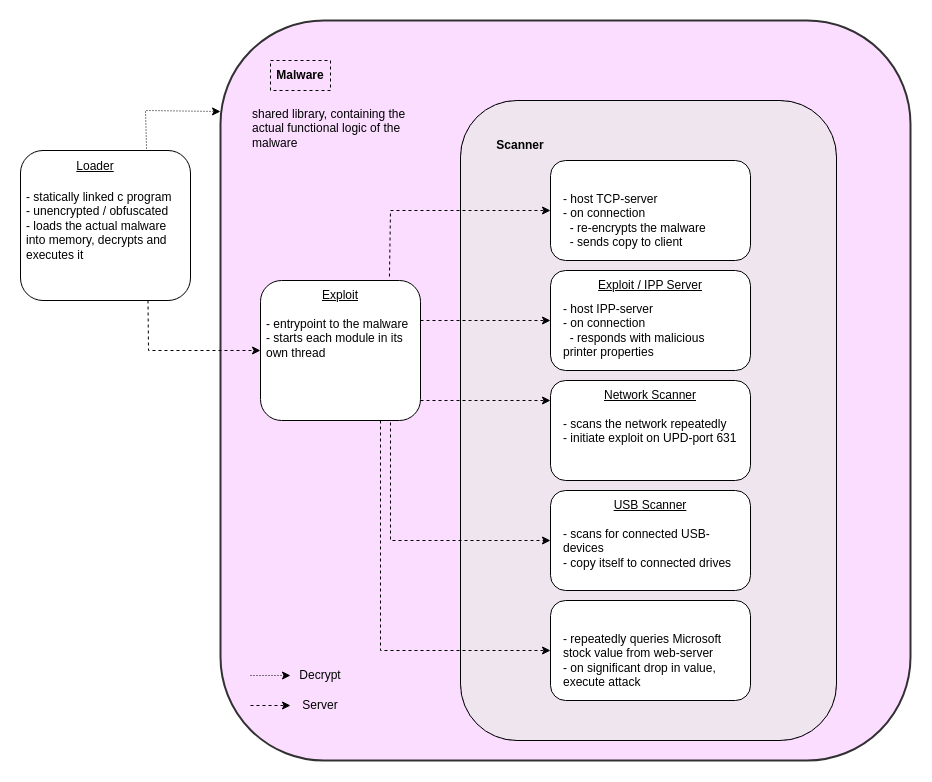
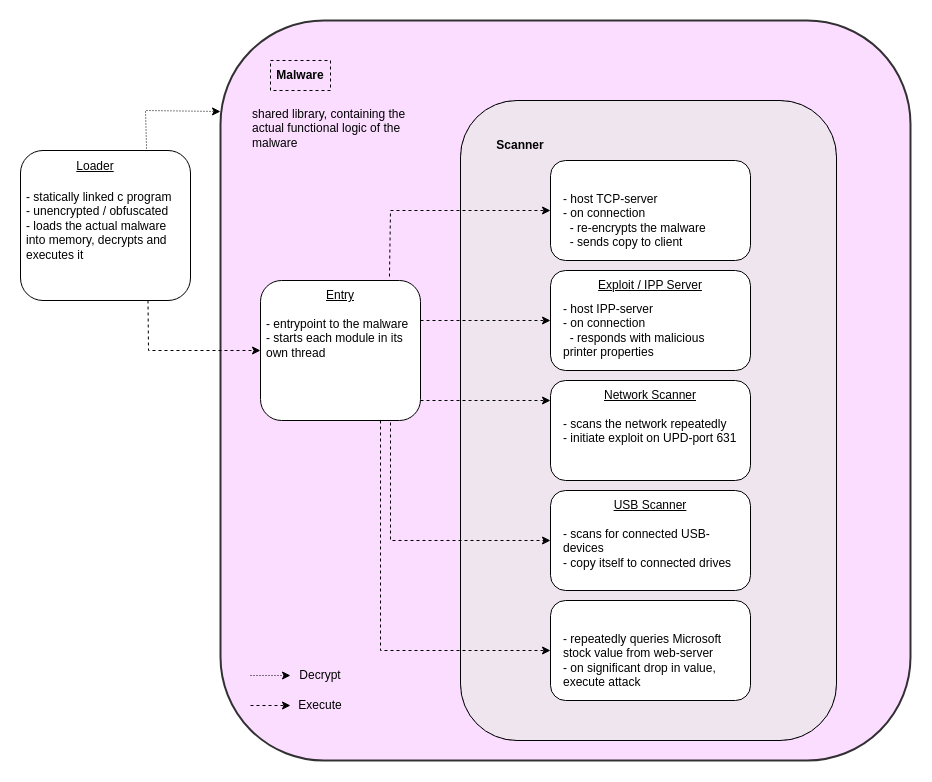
- <mxCell id="35" value="&lt;u&gt;Exploit&lt;/u&gt;" style="text;html=1;align=center;verticalAlign=middle;whiteSpace=wrap;rounded=0;" parent="33" vertex="1"><mxGeometry width="160" height="30" as="geometry" /></mxCell>
+ <mxCell id="35" value="&lt;u&gt;Entry&lt;/u&gt;" style="text;html=1;align=center;verticalAlign=middle;whiteSpace=wrap;rounded=0;" parent="33" vertex="1"><mxGeometry width="160" height="30" as="geometry" /></mxCell>
- <mxCell id="46" value="Server" style="text;html=1;align=center;verticalAlign=middle;whiteSpace=wrap;rounded=0;" parent="42" vertex="1"><mxGeometry x="40" y="30" width="60" height="30" as="geometry" /></mxCell>
+ <mxCell id="46" value="Execute" style="text;html=1;align=center;verticalAlign=middle;whiteSpace=wrap;rounded=0;" parent="42" vertex="1"><mxGeometry x="40" y="30" width="60" height="30" as="geometry" /></mxCell>
